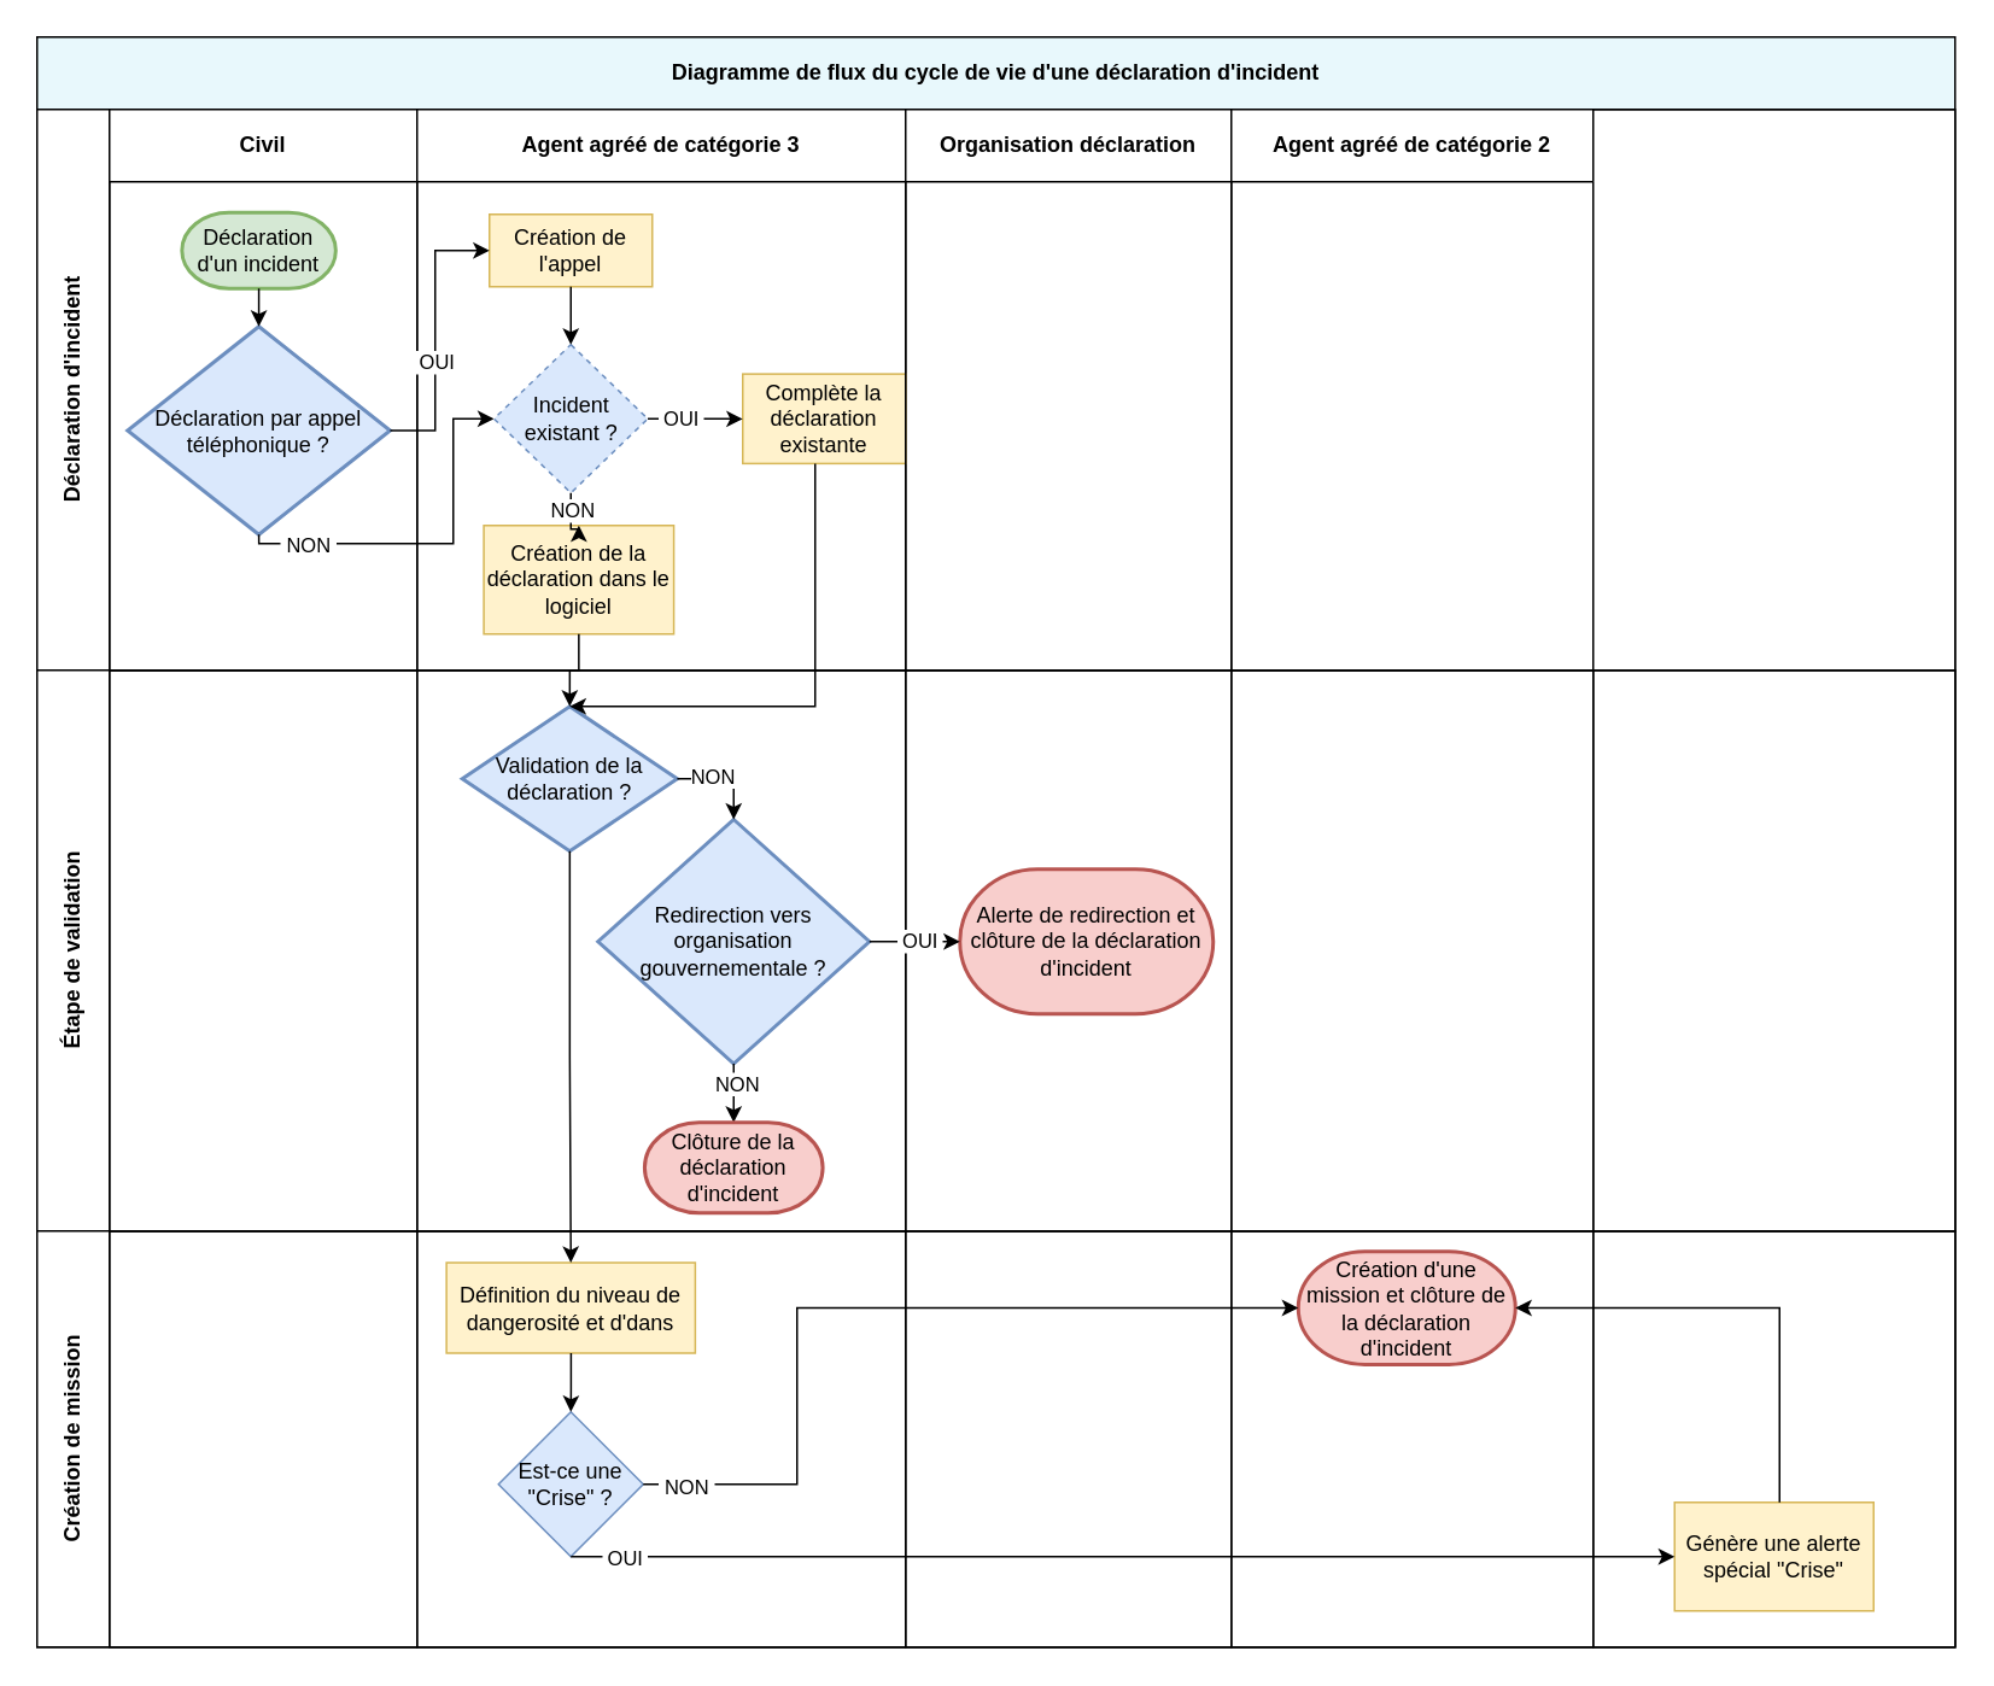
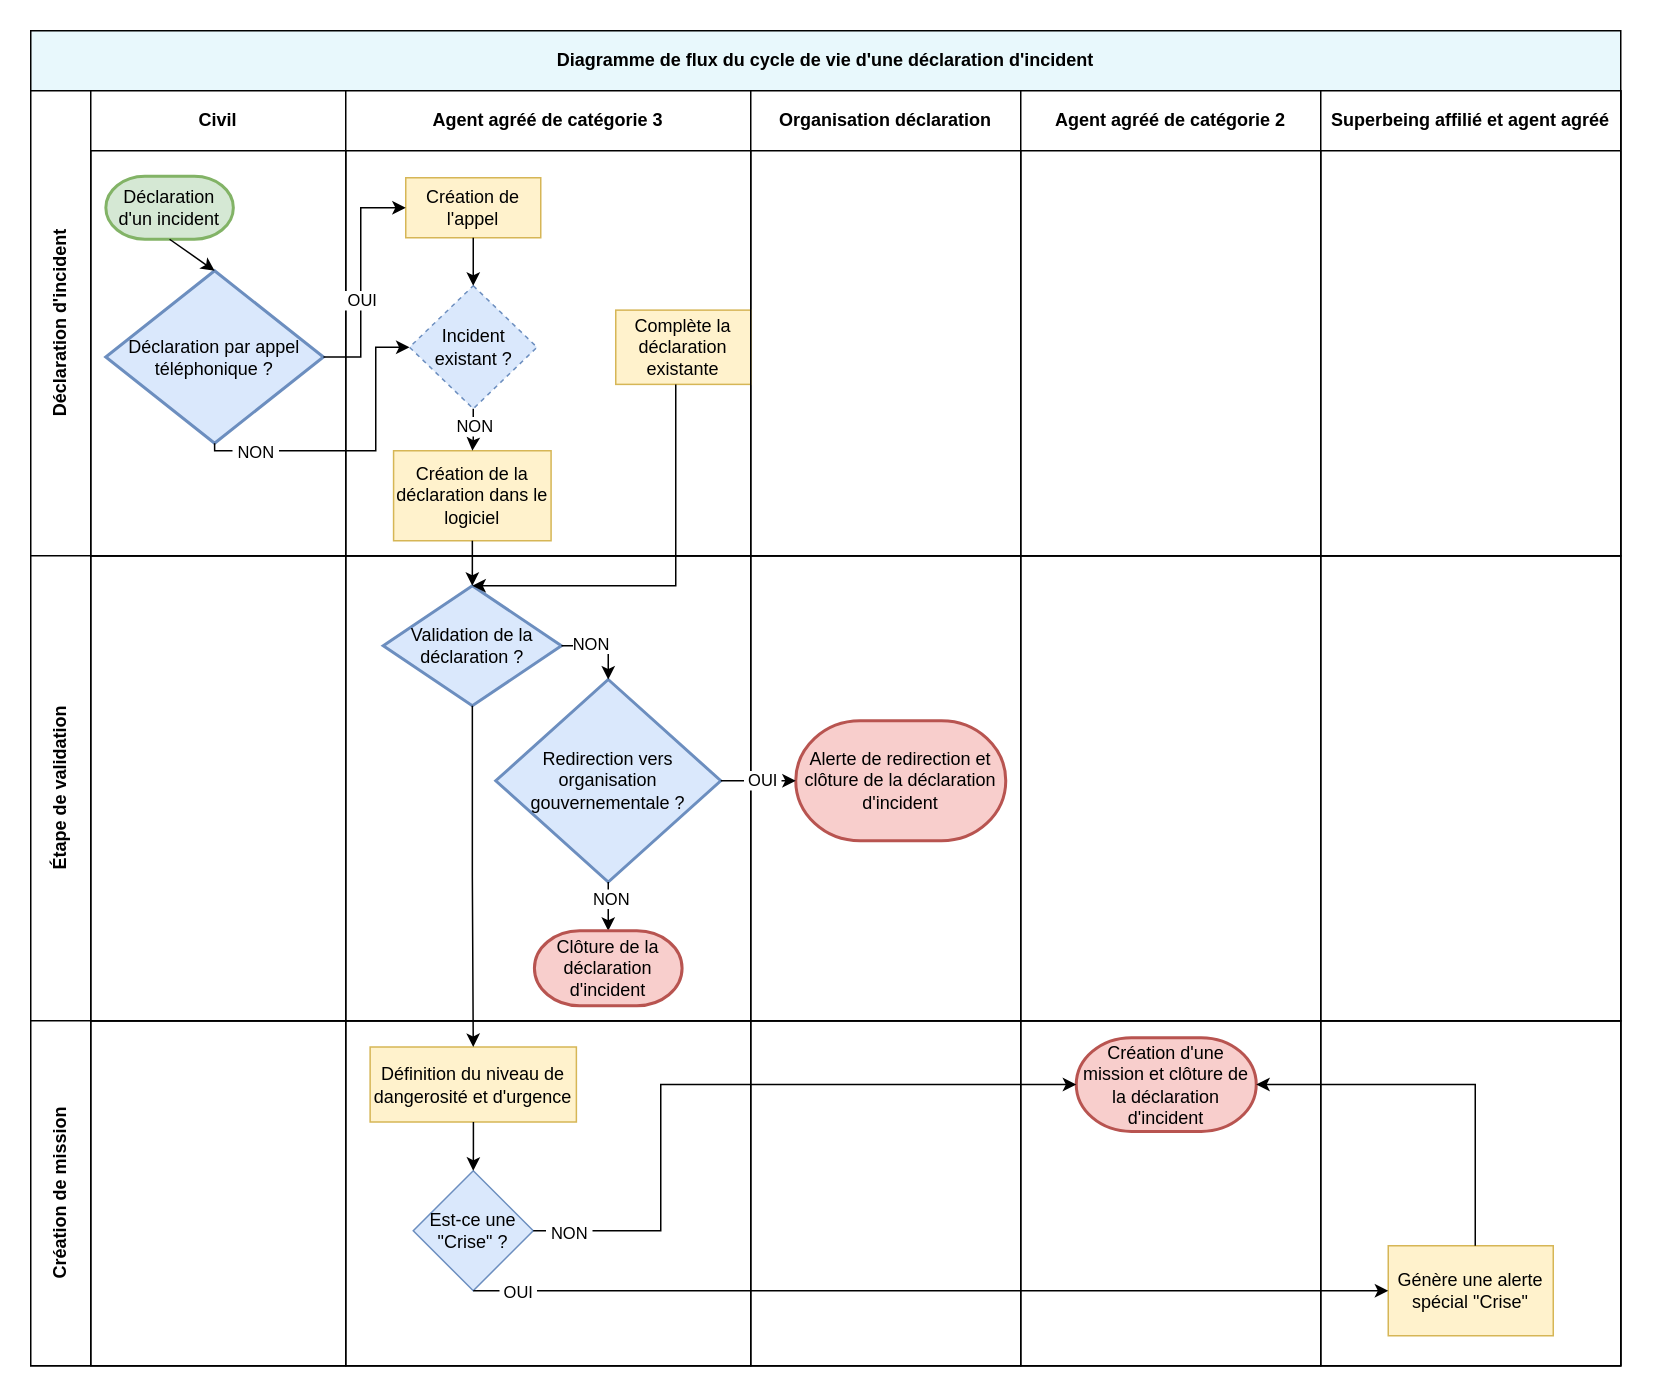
- <mxCell id="6" value="Déclaration d'un incident" style="strokeWidth=2;html=1;shape=mxgraph.flowchart.terminator;whiteSpace=wrap;fillColor=#d5e8d4;strokeColor=#82b366;" parent="5" vertex="1"><mxGeometry x="40.06" y="57" width="85" height="42" as="geometry" /></mxCell>
+ <mxCell id="6" value="Déclaration d'un incident" style="strokeWidth=2;html=1;shape=mxgraph.flowchart.terminator;whiteSpace=wrap;fillColor=#d5e8d4;strokeColor=#82b366;" parent="5" vertex="1"><mxGeometry x="10.06" y="57" width="85" height="42" as="geometry" /></mxCell>
+ <mxCell id="21" value="&lt;span&gt;Superbeing affilié et agent agréé&lt;/span&gt;" style="swimlane;connectable=0;startSize=40;html=1;whiteSpace=wrap;collapsible=0;recursiveResize=0;expand=0;pointerEvents=0;" parent="4" vertex="1"><mxGeometry x="860" width="200" height="310" as="geometry" /></mxCell>
- <mxCell id="17" value="" style="edgeStyle=orthogonalEdgeStyle;rounded=0;orthogonalLoop=1;jettySize=auto;html=1;" parent="9" source="11" target="16" edge="1"><mxGeometry relative="1" as="geometry" /></mxCell>
- <mxCell id="18" value="&amp;nbsp;OUI&amp;nbsp;" style="edgeLabel;html=1;align=center;verticalAlign=middle;resizable=0;points=[];" parent="17" vertex="1" connectable="0"><mxGeometry x="-0.301" y="1" relative="1" as="geometry"><mxPoint as="offset" /></mxGeometry></mxCell>
- <mxCell id="13" value="&lt;span&gt;Création de la déclaration dans le logiciel&lt;/span&gt;" style="whiteSpace=wrap;html=1;rounded=0;strokeColor=#d6b656;fillColor=#fff2cc;" parent="9" vertex="1"><mxGeometry x="36.89" y="230" width="105" height="60" as="geometry" /></mxCell>
+ <mxCell id="13" value="&lt;span&gt;Création de la déclaration dans le logiciel&lt;/span&gt;" style="whiteSpace=wrap;html=1;rounded=0;strokeColor=#d6b656;fillColor=#fff2cc;" parent="9" vertex="1"><mxGeometry x="31.89" y="240" width="105" height="60" as="geometry" /></mxCell>
- <mxCell id="45" value="Définition du niveau de dangerosité et d'dans" style="rounded=0;whiteSpace=wrap;html=1;fillColor=#fff2cc;strokeColor=#d6b656;" parent="44" vertex="1"><mxGeometry x="16.25" y="17.5" width="137.5" height="50" as="geometry" /></mxCell>
+ <mxCell id="45" value="Définition du niveau de dangerosité et d'urgence" style="rounded=0;whiteSpace=wrap;html=1;fillColor=#fff2cc;strokeColor=#d6b656;" parent="44" vertex="1"><mxGeometry x="16.25" y="17.5" width="137.5" height="50" as="geometry" /></mxCell>
